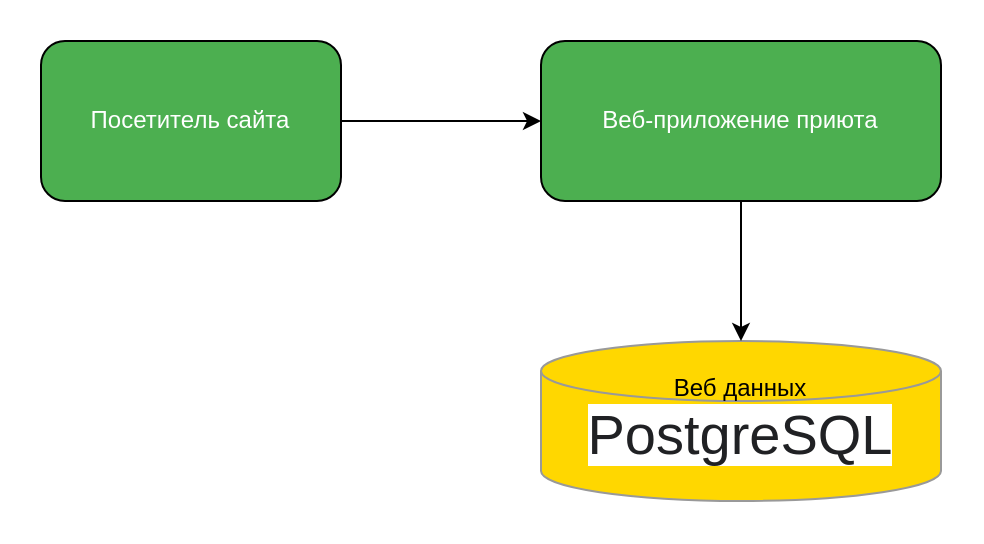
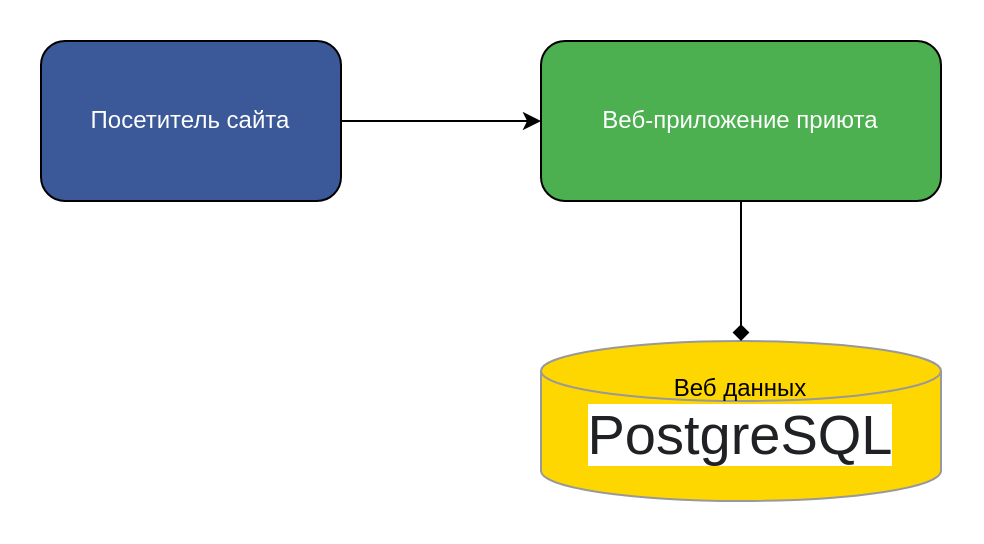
- <mxCell id="2" value="Посетитель сайта" style="rounded=1;whiteSpace=wrap;html=1;fillColor=#4caf50;fontColor=#FFFFFF;" parent="1" vertex="1"><mxGeometry x="20" y="20" width="150" height="80" as="geometry" /></mxCell>
+ <mxCell id="2" value="Посетитель сайта" style="rounded=1;whiteSpace=wrap;html=1;fillColor=#3B5998;fontColor=#FFFFFF;" parent="1" vertex="1"><mxGeometry x="20" y="20" width="150" height="80" as="geometry" /></mxCell>
- <mxCell id="6" style="edgeStyle=orthogonalEdgeStyle;rounded=0;orthogonalLoop=1;jettySize=auto;html=1;" parent="1" source="3" target="4" edge="1"><mxGeometry relative="1" as="geometry" /></mxCell>
+ <mxCell id="6" style="edgeStyle=orthogonalEdgeStyle;rounded=0;orthogonalLoop=1;jettySize=auto;html=1;endArrow=diamond;" parent="1" source="3" target="4" edge="1"><mxGeometry relative="1" as="geometry" /></mxCell>
